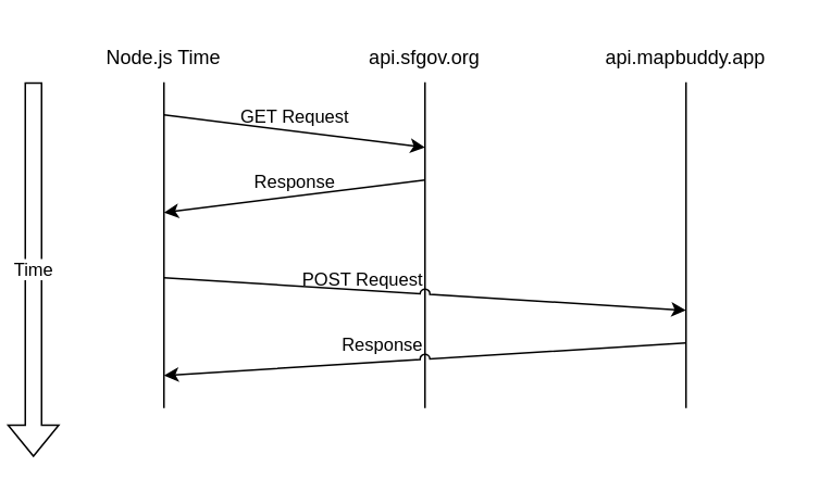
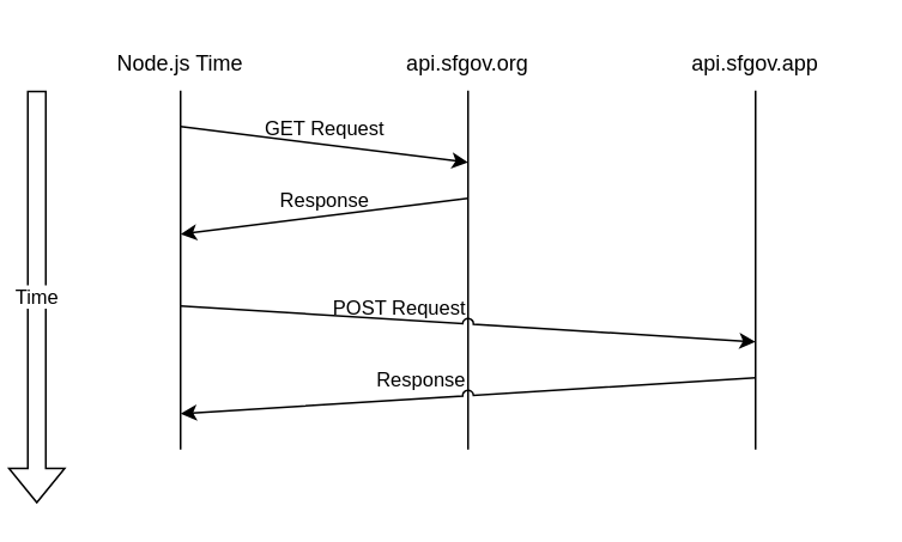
- <mxCell id="7" value="api.mapbuddy.app" style="text;html=1;strokeColor=none;fillColor=none;align=center;verticalAlign=middle;whiteSpace=wrap;rounded=0;" vertex="1" parent="1"><mxGeometry x="360" y="20" width="120" height="30" as="geometry" /></mxCell>
+ <mxCell id="7" value="api.sfgov.app" style="text;html=1;strokeColor=none;fillColor=none;align=center;verticalAlign=middle;whiteSpace=wrap;rounded=0;" vertex="1" parent="1"><mxGeometry x="360" y="20" width="120" height="30" as="geometry" /></mxCell>
